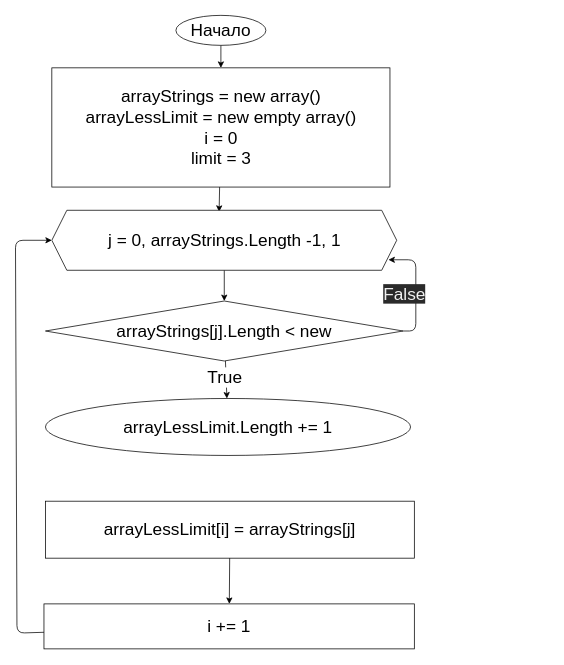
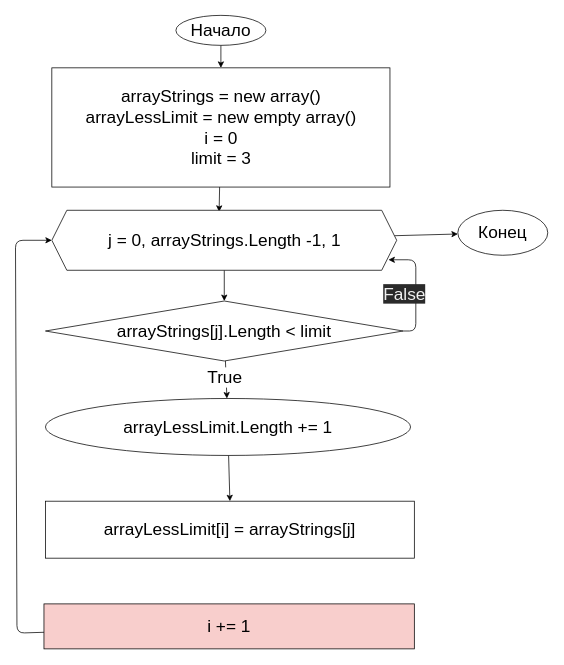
+ <mxCell id="13" value="Конец" style="ellipse;whiteSpace=wrap;html=1;fontSize=23;" vertex="1" parent="1"><mxGeometry x="610" y="280" width="120" height="60" as="geometry" /></mxCell>
+ <mxCell id="16" value="" style="edgeStyle=none;html=1;" edge="1" parent="1" source="18" target="13"><mxGeometry relative="1" as="geometry" /></mxCell>
- <mxCell id="8" value="arrayStrings[j].Length &amp;lt; new" style="rhombus;whiteSpace=wrap;html=1;fontSize=23;" vertex="1" parent="1"><mxGeometry x="60" y="401" width="477" height="80" as="geometry" /></mxCell>
+ <mxCell id="8" value="arrayStrings[j].Length &amp;lt; limit" style="rhombus;whiteSpace=wrap;html=1;fontSize=23;" vertex="1" parent="1"><mxGeometry x="60" y="401" width="477" height="80" as="geometry" /></mxCell>
+ <mxCell id="9" value="" style="edgeStyle=none;html=1;fontSize=23;entryX=0.5;entryY=0;entryDx=0;entryDy=0;" edge="1" parent="1" source="10" target="14"><mxGeometry relative="1" as="geometry" /></mxCell>
- <mxCell id="15" value="" style="edgeStyle=none;html=1;fontSize=23;" edge="1" parent="1" source="14" target="12"><mxGeometry relative="1" as="geometry"><mxPoint x="293.579" y="444" as="sourcePoint" /><mxPoint x="163" y="612" as="targetPoint" /></mxGeometry></mxCell>
- <mxCell id="12" value="i += 1" style="whiteSpace=wrap;html=1;fontSize=23;" vertex="1" parent="1"><mxGeometry x="58" y="805" width="494" height="60" as="geometry" /></mxCell>
+ <mxCell id="12" value="i += 1" style="whiteSpace=wrap;html=1;fontSize=23;fillColor=#f8cecc;" vertex="1" parent="1"><mxGeometry x="58" y="805" width="494" height="60" as="geometry" /></mxCell>
